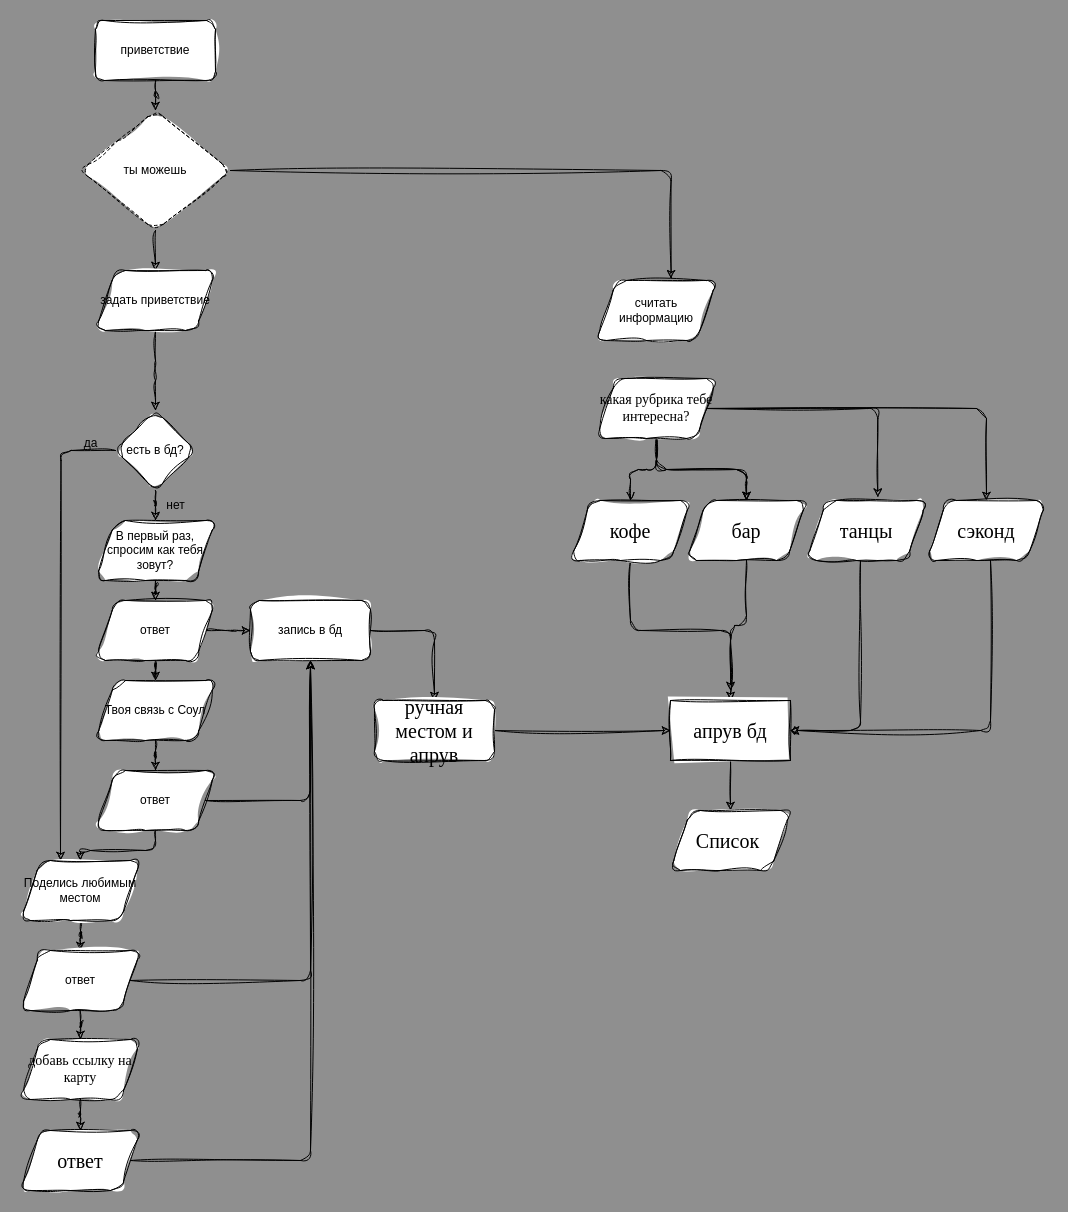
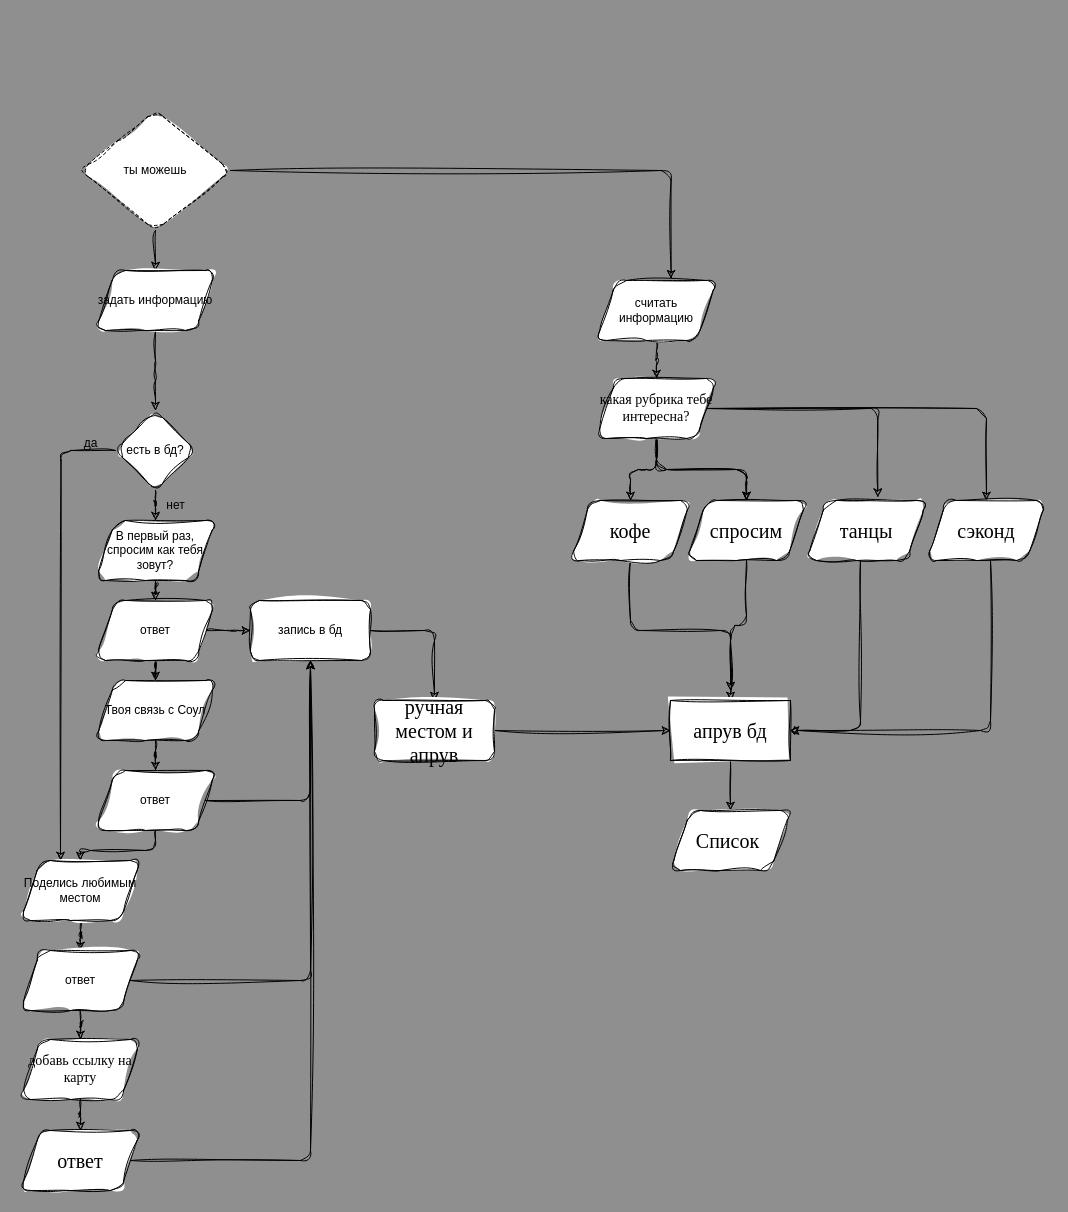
- <mxCell id="3" value="приветствие" style="rounded=1;whiteSpace=wrap;html=1;sketch=1;curveFitting=1;jiggle=2;" vertex="1" parent="1"><mxGeometry x="95" y="20" width="120" height="60" as="geometry" /></mxCell>
- <mxCell id="2" value="" style="edgeStyle=orthogonalEdgeStyle;rounded=1;sketch=1;hachureGap=4;jiggle=2;curveFitting=1;orthogonalLoop=1;jettySize=auto;html=1;fontFamily=Architects Daughter;fontSource=https%3A%2F%2Ffonts.googleapis.com%2Fcss%3Ffamily%3DArchitects%2BDaughter;fontSize=16;" edge="1" parent="1" source="3" target="6"><mxGeometry relative="1" as="geometry" /></mxCell>
- <mxCell id="8" value="задать приветствие" style="shape=parallelogram;perimeter=parallelogramPerimeter;whiteSpace=wrap;html=1;fixedSize=1;rounded=1;sketch=1;curveFitting=1;jiggle=2;" vertex="1" parent="1"><mxGeometry x="95" y="270" width="120" height="60" as="geometry" /></mxCell>
+ <mxCell id="8" value="задать информацию" style="shape=parallelogram;perimeter=parallelogramPerimeter;whiteSpace=wrap;html=1;fixedSize=1;rounded=1;sketch=1;curveFitting=1;jiggle=2;" vertex="1" parent="1"><mxGeometry x="95" y="270" width="120" height="60" as="geometry" /></mxCell>
+ <mxCell id="9" value="" style="edgeStyle=orthogonalEdgeStyle;rounded=1;sketch=1;hachureGap=4;jiggle=2;curveFitting=1;orthogonalLoop=1;jettySize=auto;html=1;fontFamily=Architects Daughter;fontSource=https%3A%2F%2Ffonts.googleapis.com%2Fcss%3Ffamily%3DArchitects%2BDaughter;fontSize=16;" edge="1" parent="1" source="10" target="42"><mxGeometry relative="1" as="geometry" /></mxCell>
- <mxCell id="39" style="edgeStyle=orthogonalEdgeStyle;rounded=1;sketch=1;hachureGap=4;jiggle=2;curveFitting=1;orthogonalLoop=1;jettySize=auto;html=1;fontFamily=Architects Daughter;fontSource=https%3A%2F%2Ffonts.googleapis.com%2Fcss%3Ffamily%3DArchitects%2BDaughter;fontSize=16;endArrow=open;" edge="1" parent="1" source="42" target="44"><mxGeometry relative="1" as="geometry" /></mxCell>
+ <mxCell id="39" style="edgeStyle=orthogonalEdgeStyle;rounded=1;sketch=1;hachureGap=4;jiggle=2;curveFitting=1;orthogonalLoop=1;jettySize=auto;html=1;fontFamily=Architects Daughter;fontSource=https%3A%2F%2Ffonts.googleapis.com%2Fcss%3Ffamily%3DArchitects%2BDaughter;fontSize=16;" edge="1" parent="1" source="42" target="44"><mxGeometry relative="1" as="geometry" /></mxCell>
- <mxCell id="46" value="бар" style="shape=parallelogram;perimeter=parallelogramPerimeter;whiteSpace=wrap;html=1;fixedSize=1;rounded=1;sketch=1;hachureGap=4;jiggle=2;curveFitting=1;fontFamily=Architects Daughter;fontSource=https%3A%2F%2Ffonts.googleapis.com%2Fcss%3Ffamily%3DArchitects%2BDaughter;fontSize=20;" vertex="1" parent="1"><mxGeometry x="686" y="500" width="120" height="60" as="geometry" /></mxCell>
+ <mxCell id="46" value="спросим" style="shape=parallelogram;perimeter=parallelogramPerimeter;whiteSpace=wrap;html=1;fixedSize=1;rounded=1;sketch=1;hachureGap=4;jiggle=2;curveFitting=1;fontFamily=Architects Daughter;fontSource=https%3A%2F%2Ffonts.googleapis.com%2Fcss%3Ffamily%3DArchitects%2BDaughter;fontSize=20;" vertex="1" parent="1"><mxGeometry x="686" y="500" width="120" height="60" as="geometry" /></mxCell>
